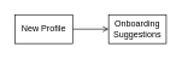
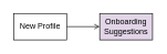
- <mxCell id="4" value="Onboarding Suggestions" style="rounded=0;whiteSpace=wrap;html=1;" vertex="1" parent="1"><mxGeometry x="150" y="20" width="80" height="40" as="geometry" /></mxCell>
+ <mxCell id="4" value="Onboarding Suggestions" style="rounded=0;whiteSpace=wrap;html=1;fillColor=#e1d5e7;" vertex="1" parent="1"><mxGeometry x="150" y="20" width="80" height="40" as="geometry" /></mxCell>
